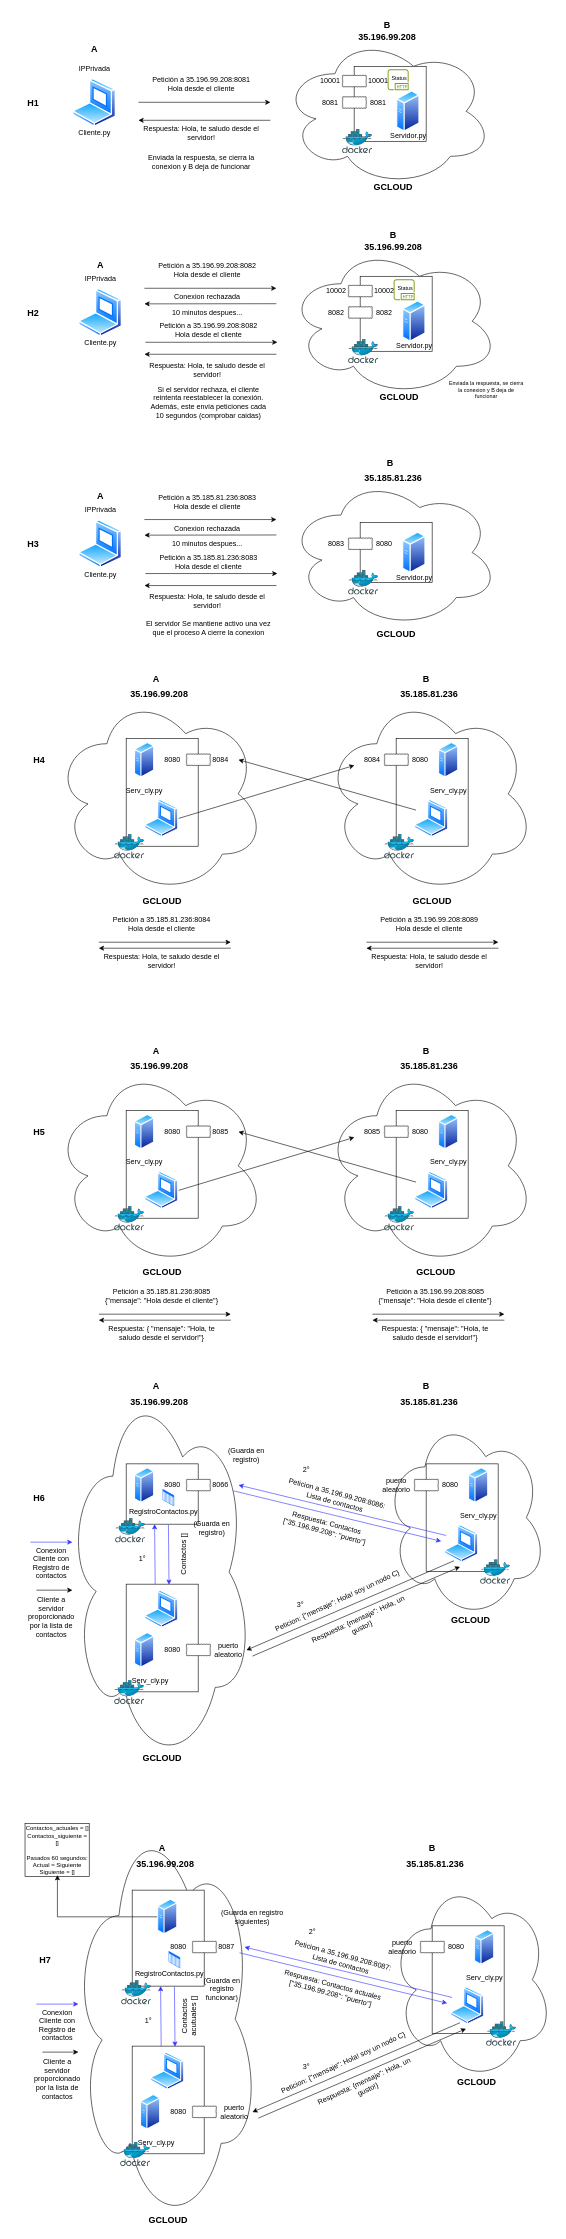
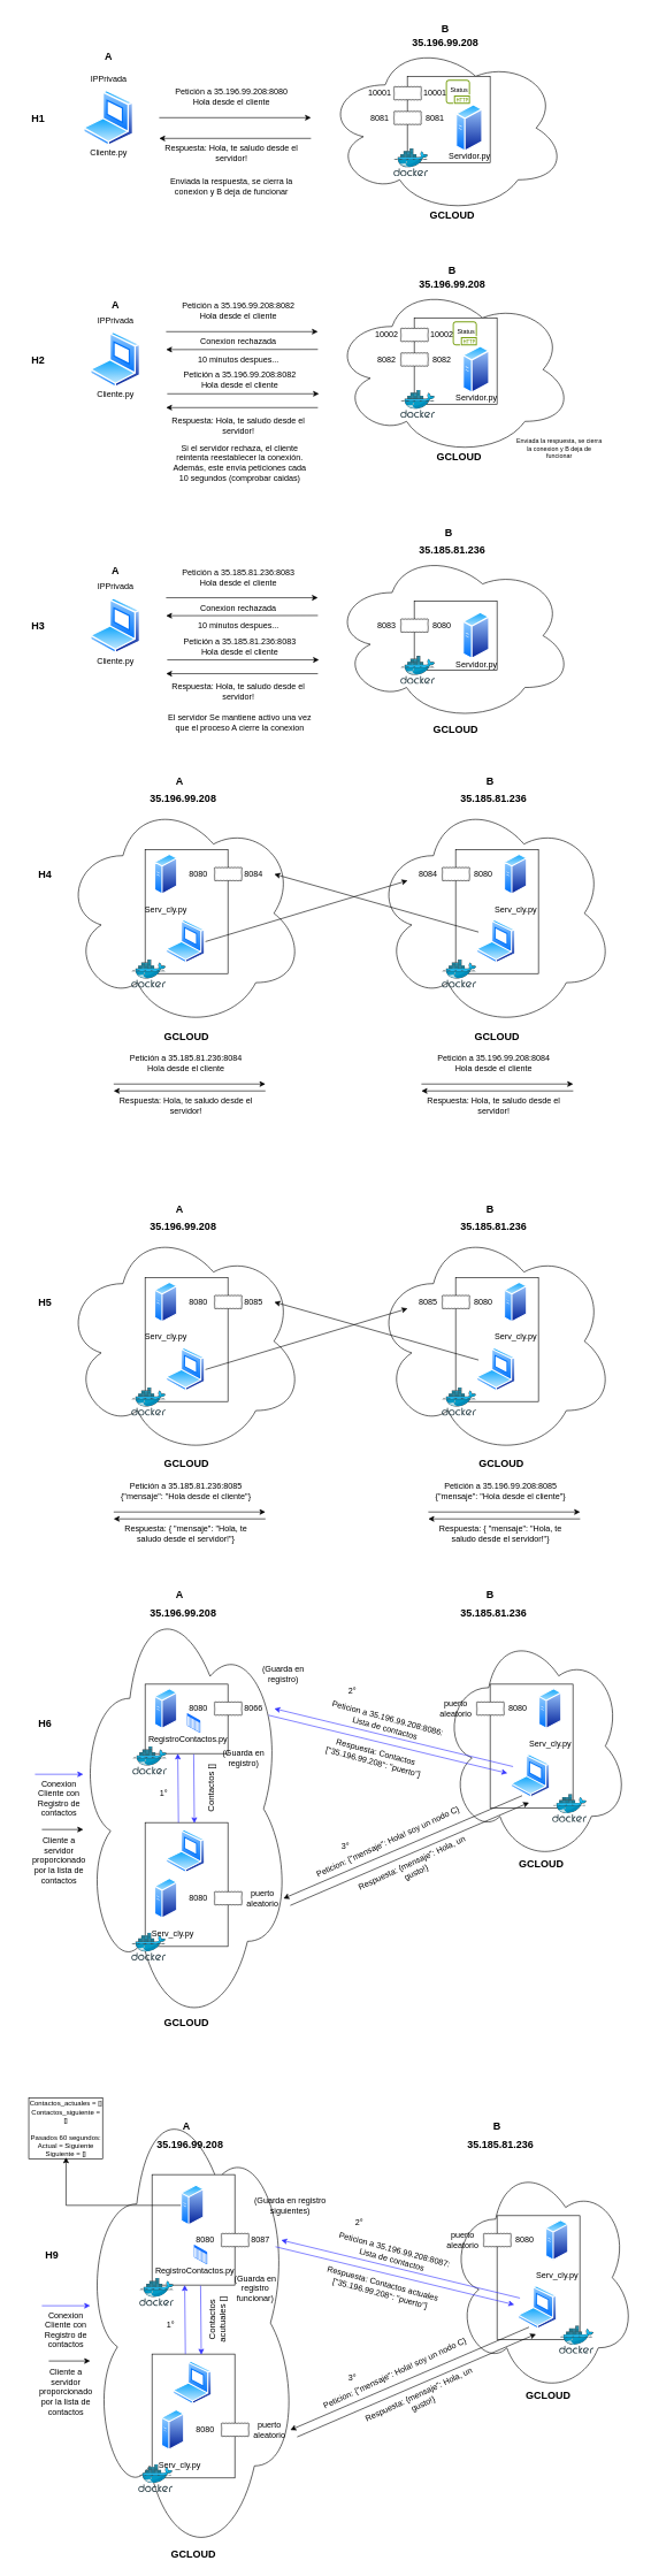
- <mxCell id="15" value="Petición a 35.196.99.208:8081&lt;div&gt;Hola desde el cliente&lt;/div&gt;" style="text;html=1;align=center;verticalAlign=middle;whiteSpace=wrap;rounded=0;" parent="1" vertex="1"><mxGeometry x="230" y="120" width="210" height="40" as="geometry" /></mxCell>
+ <mxCell id="15" value="Petición a 35.196.99.208:8080&lt;div&gt;Hola desde el cliente&lt;/div&gt;" style="text;html=1;align=center;verticalAlign=middle;whiteSpace=wrap;rounded=0;" parent="1" vertex="1"><mxGeometry x="230" y="120" width="210" height="40" as="geometry" /></mxCell>
- <mxCell id="102" value="Petición a 35.196.99.208:8089&lt;div&gt;Hola desde el cliente&lt;/div&gt;" style="text;html=1;align=center;verticalAlign=middle;whiteSpace=wrap;rounded=0;" parent="1" vertex="1"><mxGeometry x="610" y="1520" width="210" height="40" as="geometry" /></mxCell>
+ <mxCell id="102" value="Petición a 35.196.99.208:8084&lt;div&gt;Hola desde el cliente&lt;/div&gt;" style="text;html=1;align=center;verticalAlign=middle;whiteSpace=wrap;rounded=0;" parent="1" vertex="1"><mxGeometry x="610" y="1520" width="210" height="40" as="geometry" /></mxCell>
- <mxCell id="203" value="&lt;div style=&quot;font-size: 15px;&quot;&gt;&lt;b&gt;H7&lt;/b&gt;&lt;/div&gt;" style="text;html=1;align=center;verticalAlign=middle;whiteSpace=wrap;rounded=0;" parent="1" vertex="1"><mxGeometry x="40" y="3256.22" width="70" height="20" as="geometry" /></mxCell>
+ <mxCell id="203" value="&lt;div style=&quot;font-size: 15px;&quot;&gt;&lt;b&gt;H9&lt;/b&gt;&lt;/div&gt;" style="text;html=1;align=center;verticalAlign=middle;whiteSpace=wrap;rounded=0;" parent="1" vertex="1"><mxGeometry x="40" y="3256.22" width="70" height="20" as="geometry" /></mxCell>
